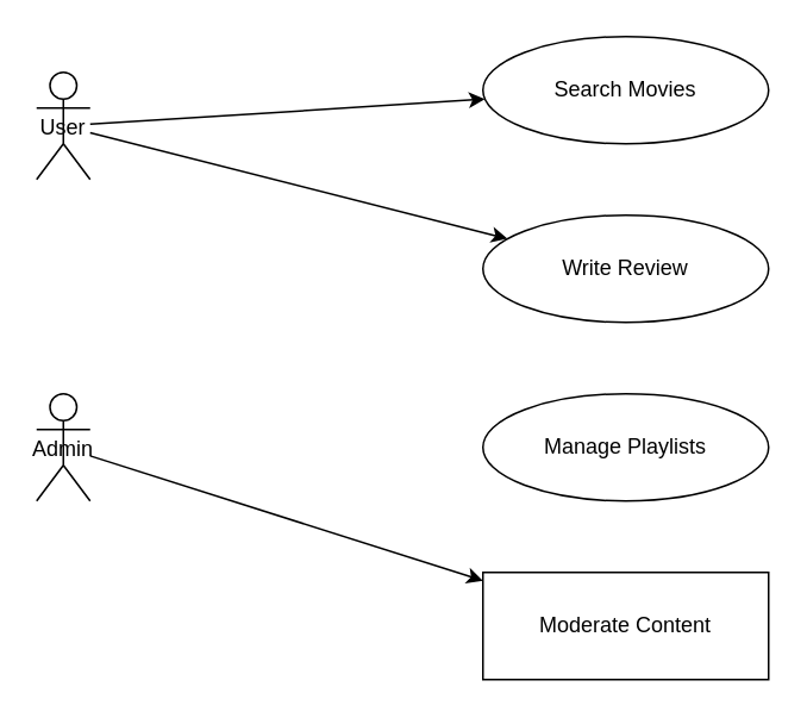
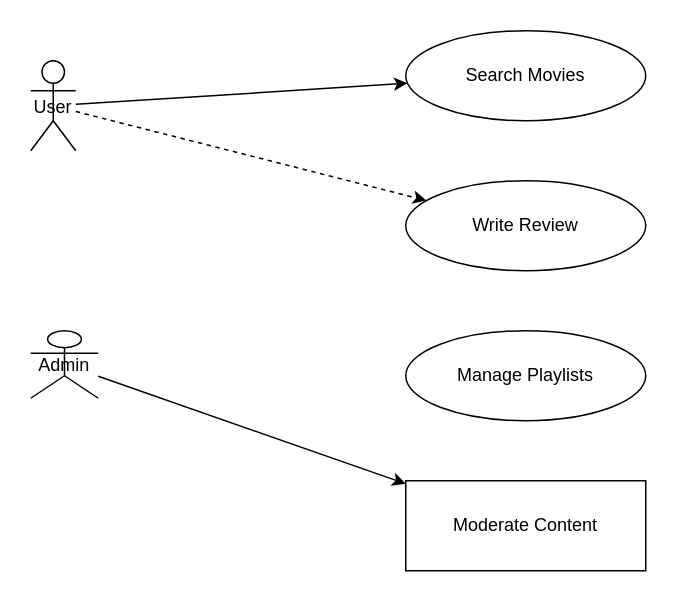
- <mxCell id="9" parent="1" source="2" target="5" edge="1"><mxGeometry relative="1" as="geometry" /></mxCell>
+ <mxCell id="9" parent="1" source="2" target="5" edge="1" style="dashed=1;"><mxGeometry relative="1" as="geometry" /></mxCell>
- <mxCell id="3" value="Admin" style="shape=umlActor;" parent="1" vertex="1"><mxGeometry x="20" y="220" width="30" height="60" as="geometry" /></mxCell>
+ <mxCell id="3" value="Admin" style="shape=umlActor;" parent="1" vertex="1"><mxGeometry x="20" y="220" width="45" height="45" as="geometry" /></mxCell>
